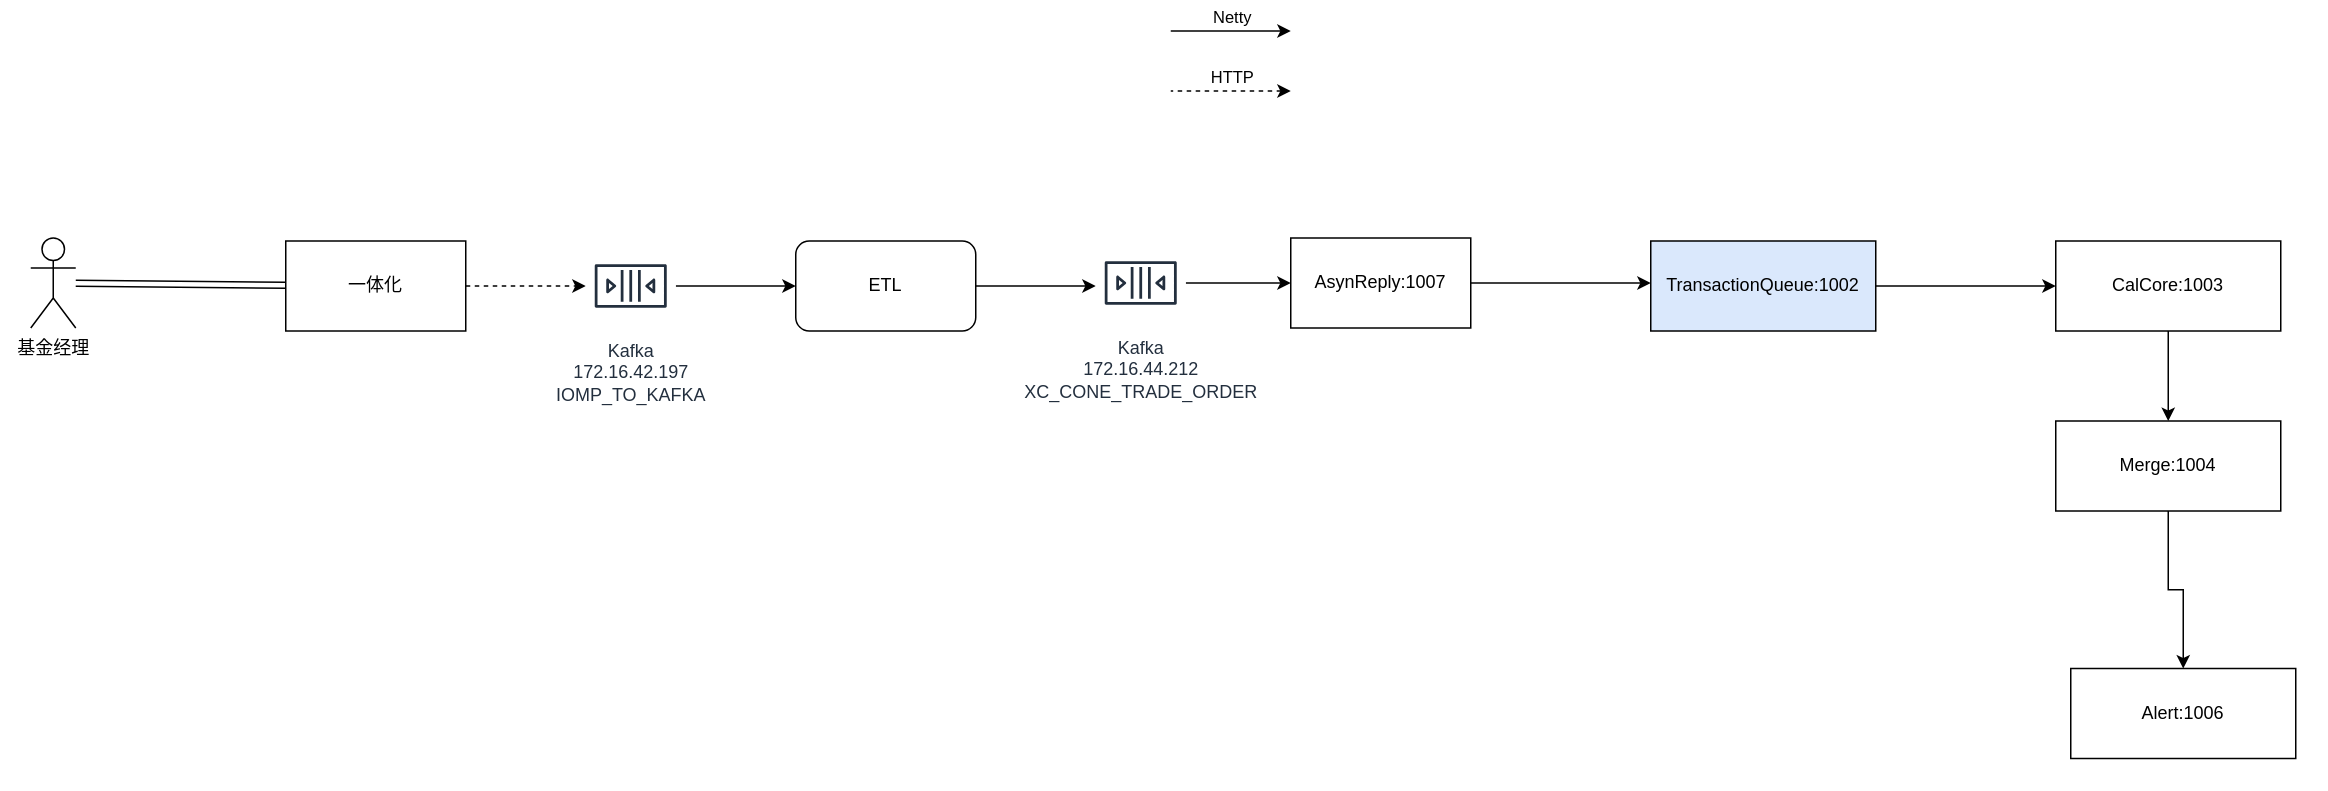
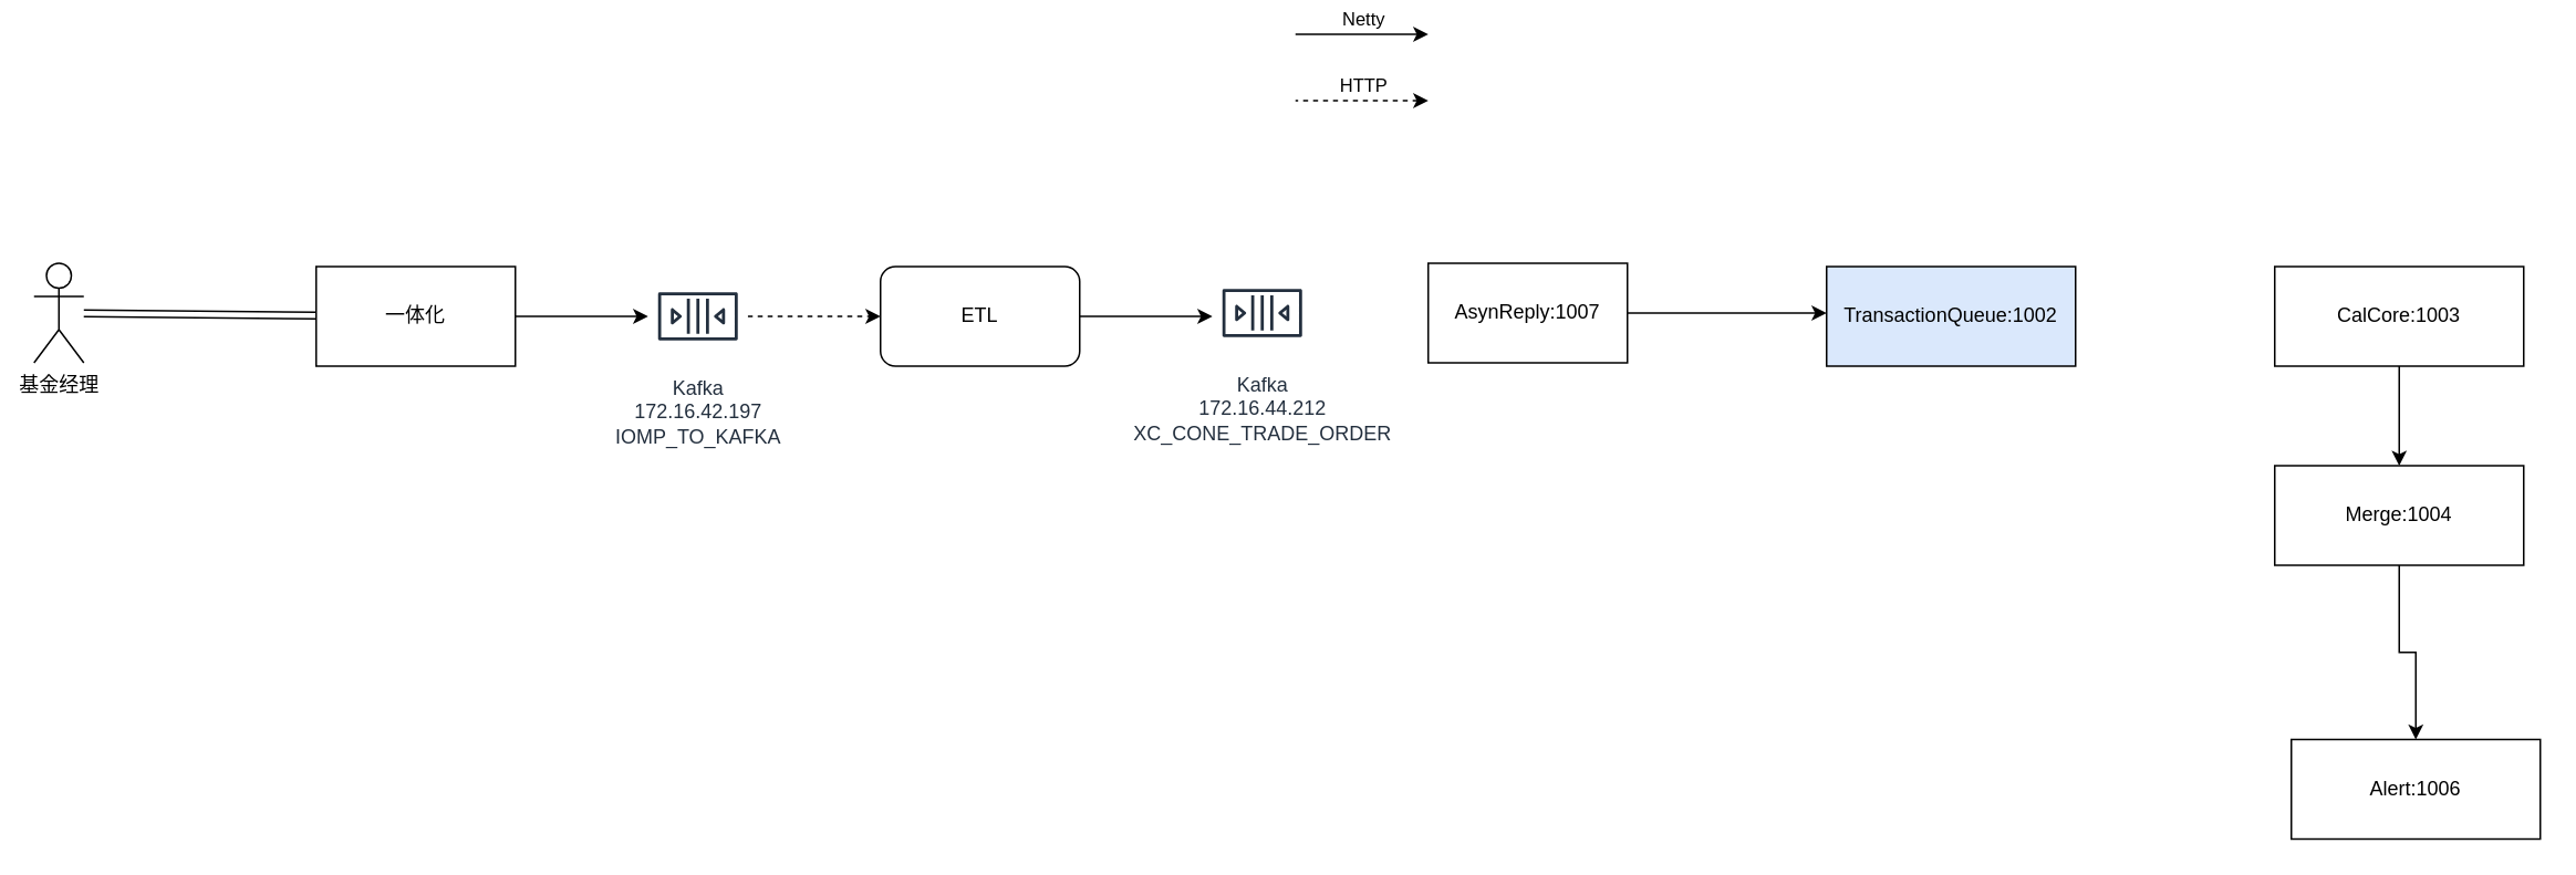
- <mxCell id="23" style="edgeStyle=orthogonalEdgeStyle;rounded=0;orthogonalLoop=1;jettySize=auto;html=1;" edge="1" parent="1" source="24" target="5"><mxGeometry relative="1" as="geometry" /></mxCell>
- <mxCell id="18" style="edgeStyle=orthogonalEdgeStyle;rounded=0;orthogonalLoop=1;jettySize=auto;html=1;dashed=1;" edge="1" parent="1" source="19" target="22"><mxGeometry relative="1" as="geometry" /></mxCell>
+ <mxCell id="18" style="edgeStyle=orthogonalEdgeStyle;rounded=0;orthogonalLoop=1;jettySize=auto;html=1;" edge="1" parent="1" source="19" target="22"><mxGeometry relative="1" as="geometry" /></mxCell>
- <mxCell id="21" style="edgeStyle=orthogonalEdgeStyle;rounded=0;orthogonalLoop=1;jettySize=auto;html=1;" edge="1" parent="1" source="22" target="3"><mxGeometry relative="1" as="geometry" /></mxCell>
+ <mxCell id="21" style="edgeStyle=orthogonalEdgeStyle;rounded=0;orthogonalLoop=1;jettySize=auto;html=1;dashed=1;" edge="1" parent="1" source="22" target="3"><mxGeometry relative="1" as="geometry" /></mxCell>
- <mxCell id="6" style="edgeStyle=orthogonalEdgeStyle;rounded=0;orthogonalLoop=1;jettySize=auto;html=1;" edge="1" parent="1" source="7" target="9"><mxGeometry relative="1" as="geometry" /></mxCell>
